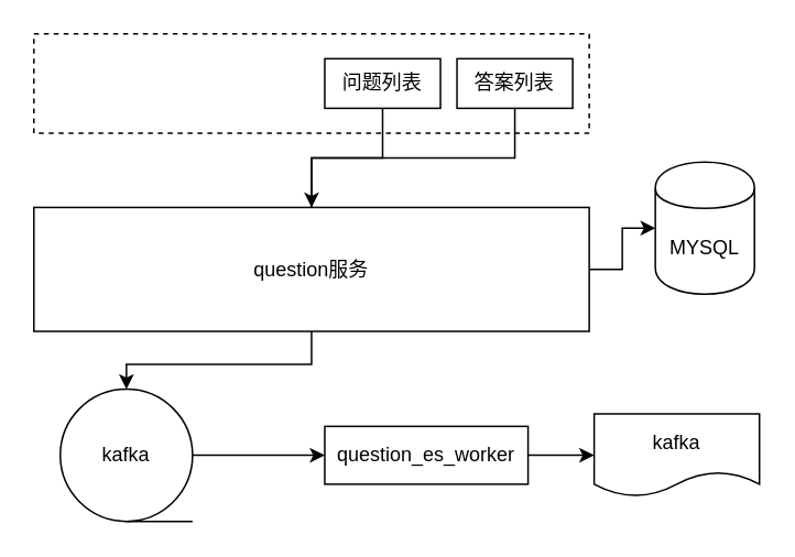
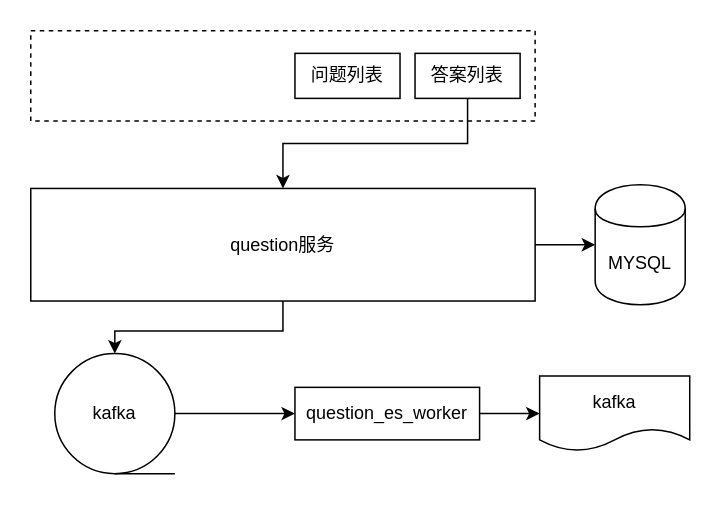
- <mxCell id="3" style="edgeStyle=orthogonalEdgeStyle;rounded=0;orthogonalLoop=1;jettySize=auto;html=1;exitX=0.5;exitY=1;exitDx=0;exitDy=0;entryX=0.5;entryY=0;entryDx=0;entryDy=0;" edge="1" parent="1" source="4" target="9"><mxGeometry relative="1" as="geometry" /></mxCell>
- <mxCell id="5" style="edgeStyle=orthogonalEdgeStyle;rounded=0;orthogonalLoop=1;jettySize=auto;html=1;exitX=0.5;exitY=1;exitDx=0;exitDy=0;entryX=0.5;entryY=0;entryDx=0;entryDy=0;endArrow=none;" edge="1" parent="1" source="6" target="9"><mxGeometry relative="1" as="geometry"><mxPoint x="196" y="130" as="targetPoint" /></mxGeometry></mxCell>
+ <mxCell id="5" style="edgeStyle=orthogonalEdgeStyle;rounded=0;orthogonalLoop=1;jettySize=auto;html=1;exitX=0.5;exitY=1;exitDx=0;exitDy=0;entryX=0.5;entryY=0;entryDx=0;entryDy=0;" edge="1" parent="1" source="6" target="9"><mxGeometry relative="1" as="geometry"><mxPoint x="196" y="130" as="targetPoint" /></mxGeometry></mxCell>
- <mxCell id="10" value="MYSQL" style="shape=cylinder;whiteSpace=wrap;html=1;boundedLbl=1;backgroundOutline=1;" vertex="1" parent="1"><mxGeometry x="396" y="97.5" width="60" height="80" as="geometry" /></mxCell>
+ <mxCell id="10" value="MYSQL" style="shape=cylinder;whiteSpace=wrap;html=1;boundedLbl=1;backgroundOutline=1;" vertex="1" parent="1"><mxGeometry x="396" y="122.5" width="60" height="80" as="geometry" /></mxCell>
